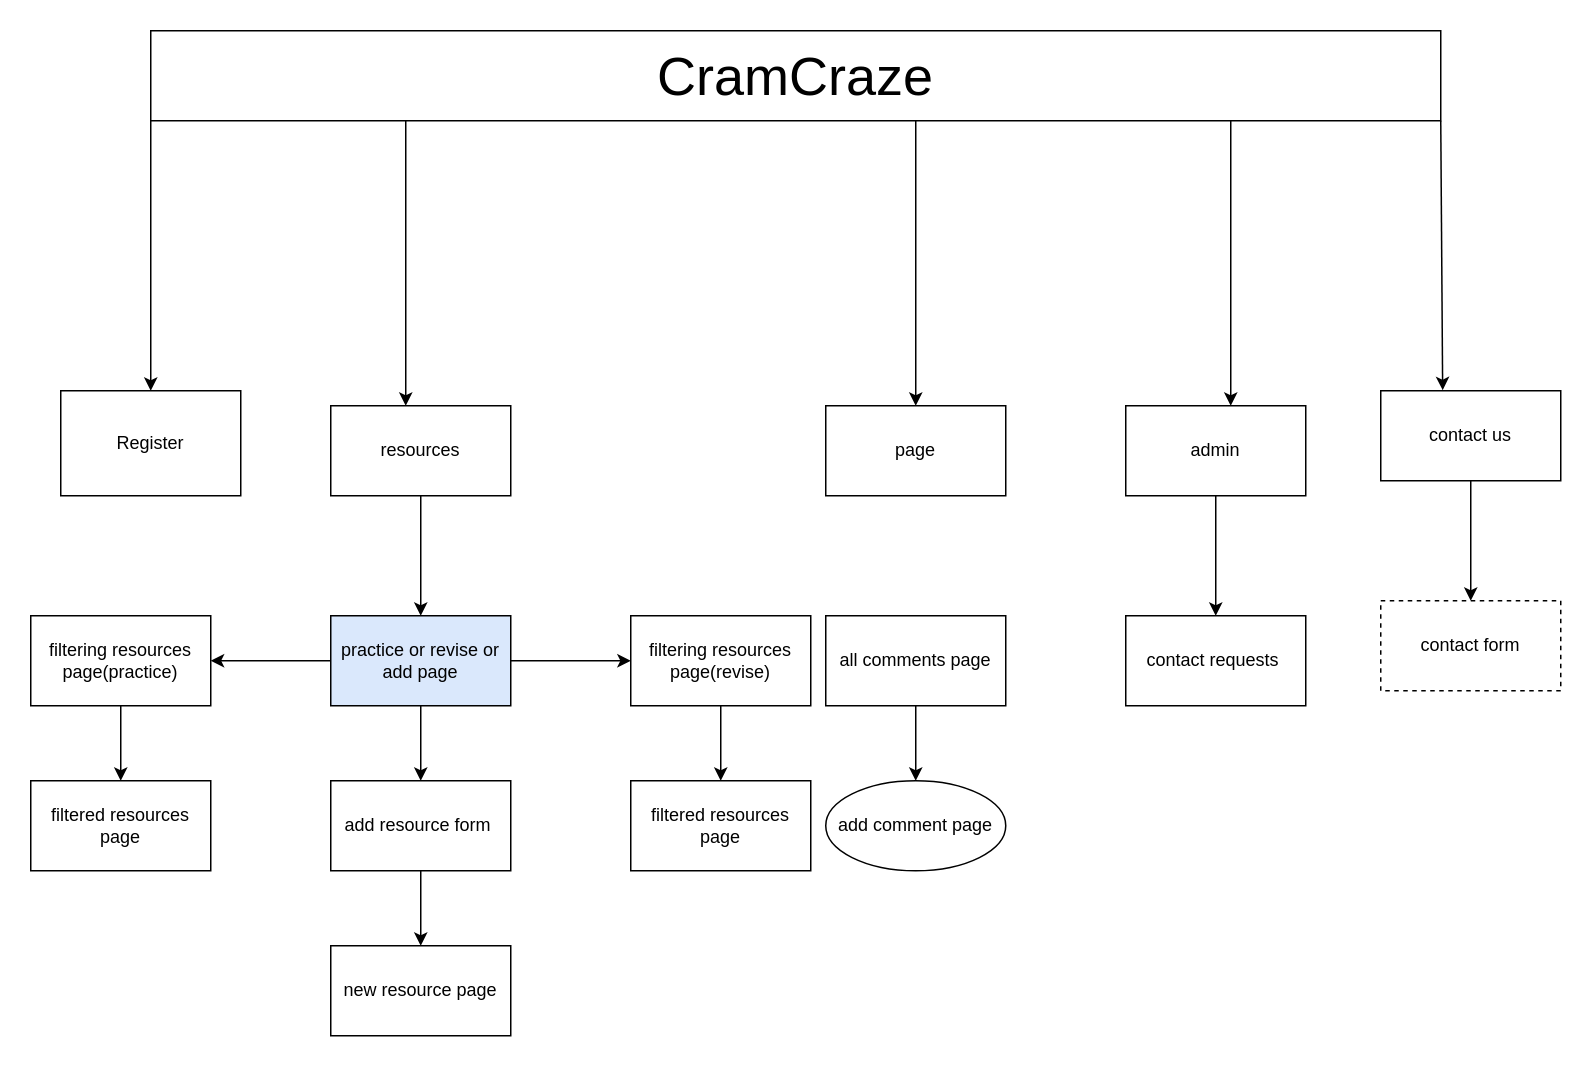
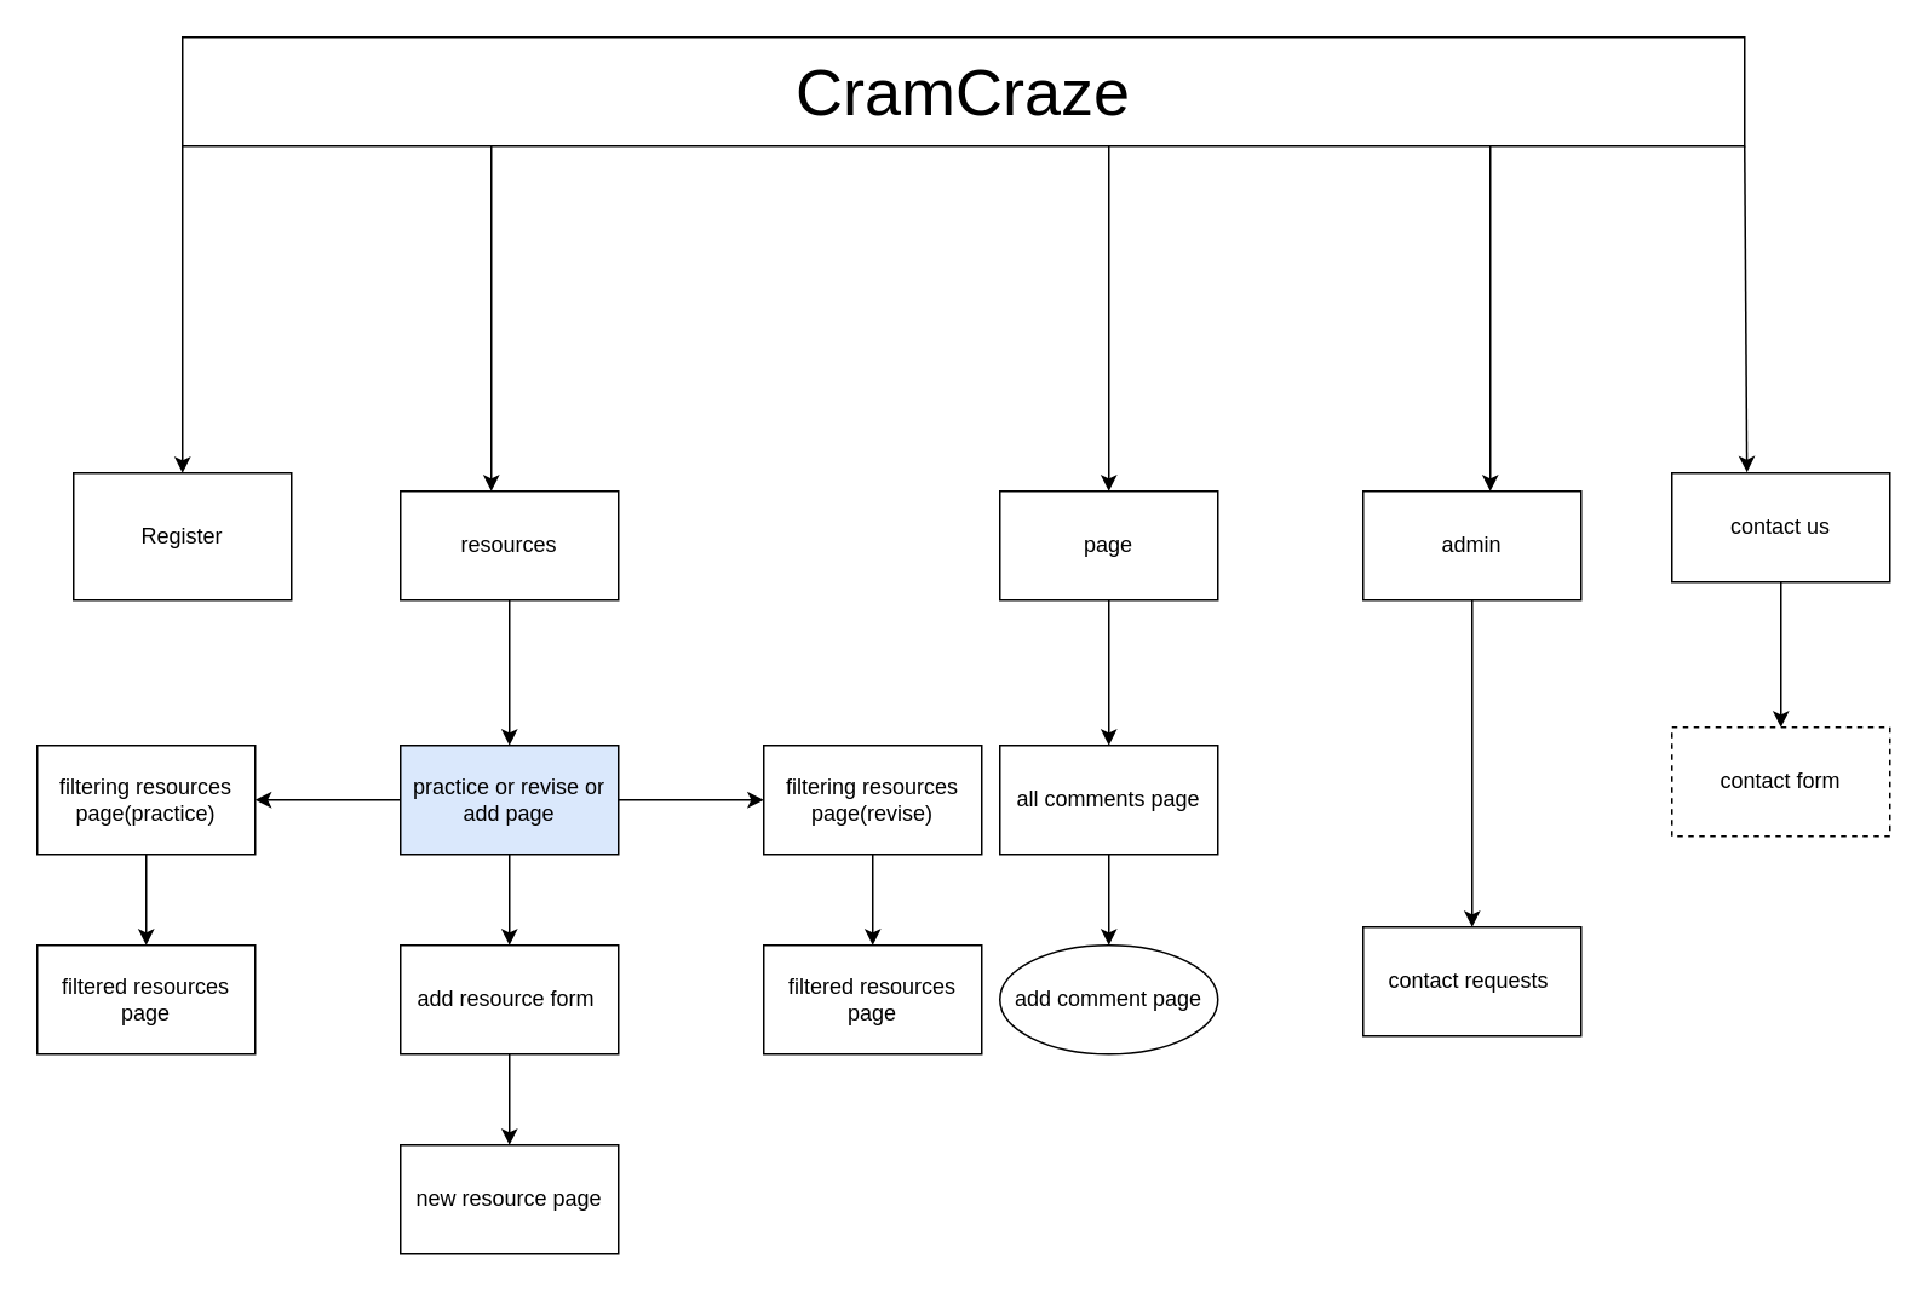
+ <mxCell id="9" value="" style="edgeStyle=orthogonalEdgeStyle;rounded=0;orthogonalLoop=1;jettySize=auto;html=1;" edge="1" parent="1" source="10" target="32"><mxGeometry relative="1" as="geometry" /></mxCell>
- <mxCell id="34" value="contact requests&amp;nbsp;" style="whiteSpace=wrap;html=1;rounded=0;" vertex="1" parent="1"><mxGeometry x="750" y="410" width="120" height="60" as="geometry" /></mxCell>
+ <mxCell id="34" value="contact requests&amp;nbsp;" style="whiteSpace=wrap;html=1;rounded=0;" vertex="1" parent="1"><mxGeometry x="750" y="510" width="120" height="60" as="geometry" /></mxCell>
